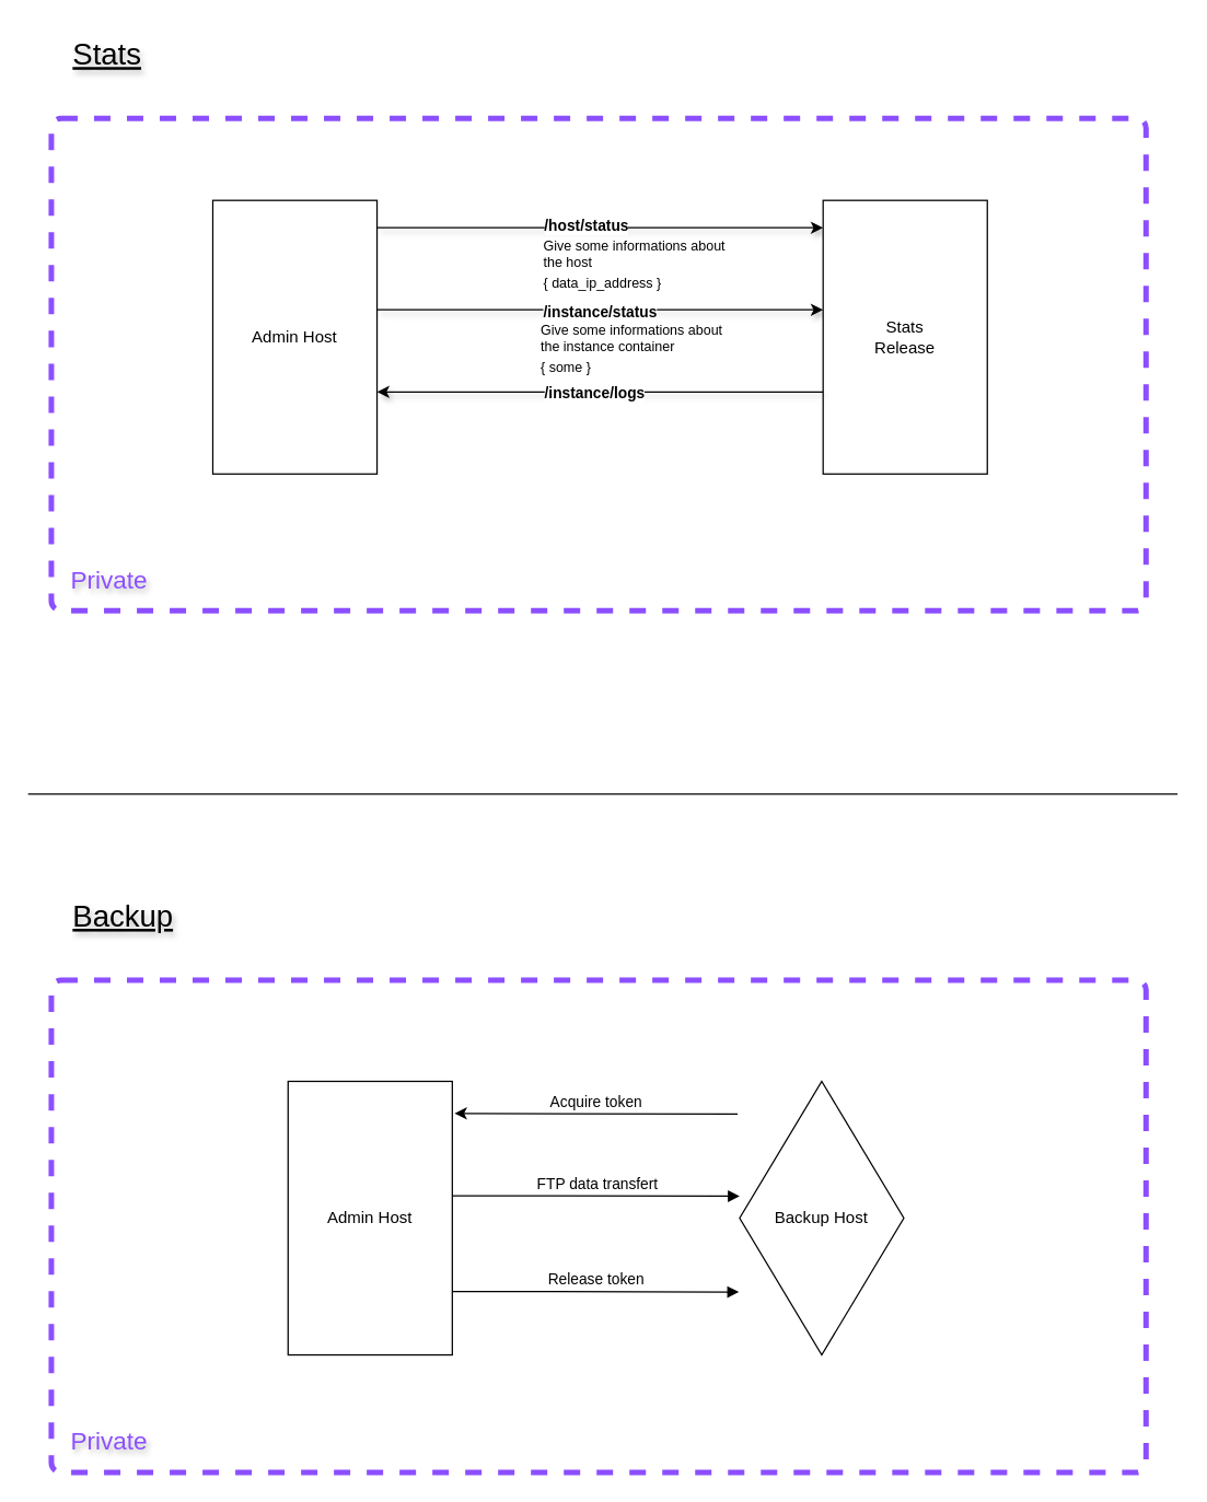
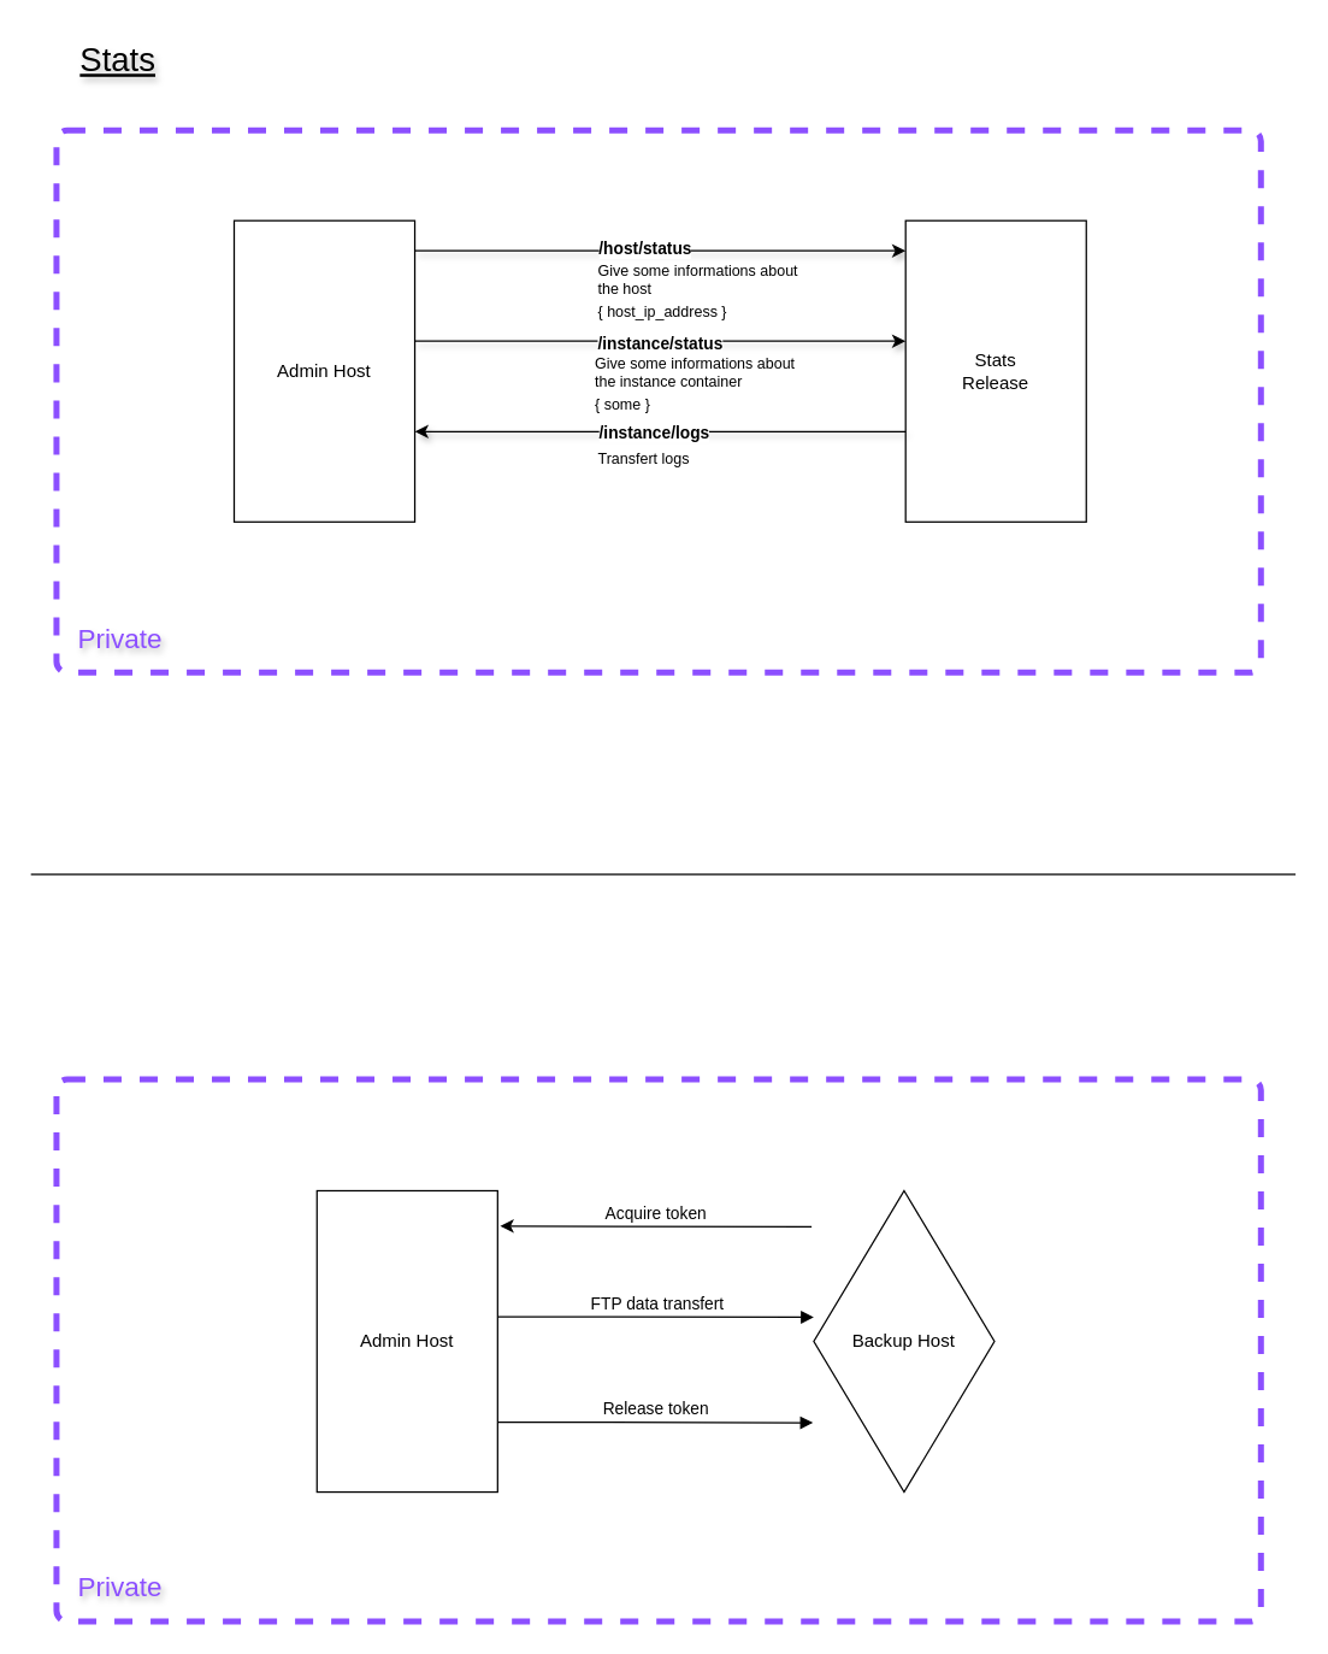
- <mxCell id="14" value="&lt;font style=&quot;font-size: 10px;&quot;&gt;{ data_ip_address }&lt;/font&gt;" style="text;html=1;align=left;verticalAlign=middle;resizable=0;points=[];autosize=1;strokeColor=none;fillColor=none;fontSize=10;" vertex="1" parent="1"><mxGeometry x="395" y="191" width="110" height="30" as="geometry" /></mxCell>
+ <mxCell id="14" value="&lt;font style=&quot;font-size: 10px;&quot;&gt;{ host_ip_address }&lt;/font&gt;" style="text;html=1;align=left;verticalAlign=middle;resizable=0;points=[];autosize=1;strokeColor=none;fillColor=none;fontSize=10;" vertex="1" parent="1"><mxGeometry x="395" y="191" width="110" height="30" as="geometry" /></mxCell>
+ <mxCell id="18" value="Transfert logs" style="text;html=1;align=left;verticalAlign=middle;resizable=0;points=[];autosize=1;strokeColor=none;fillColor=none;fontSize=10;" vertex="1" parent="1"><mxGeometry x="395" y="289" width="80" height="30" as="geometry" /></mxCell>
- <mxCell id="23" value="&lt;font style=&quot;font-size: 22px;&quot;&gt;&lt;u&gt;Backup&lt;/u&gt;&lt;/font&gt;" style="text;html=1;align=left;verticalAlign=middle;resizable=0;points=[];autosize=1;strokeColor=none;fillColor=none;textShadow=1;" vertex="1" parent="1"><mxGeometry x="51" y="650" width="100" height="40" as="geometry" /></mxCell>
